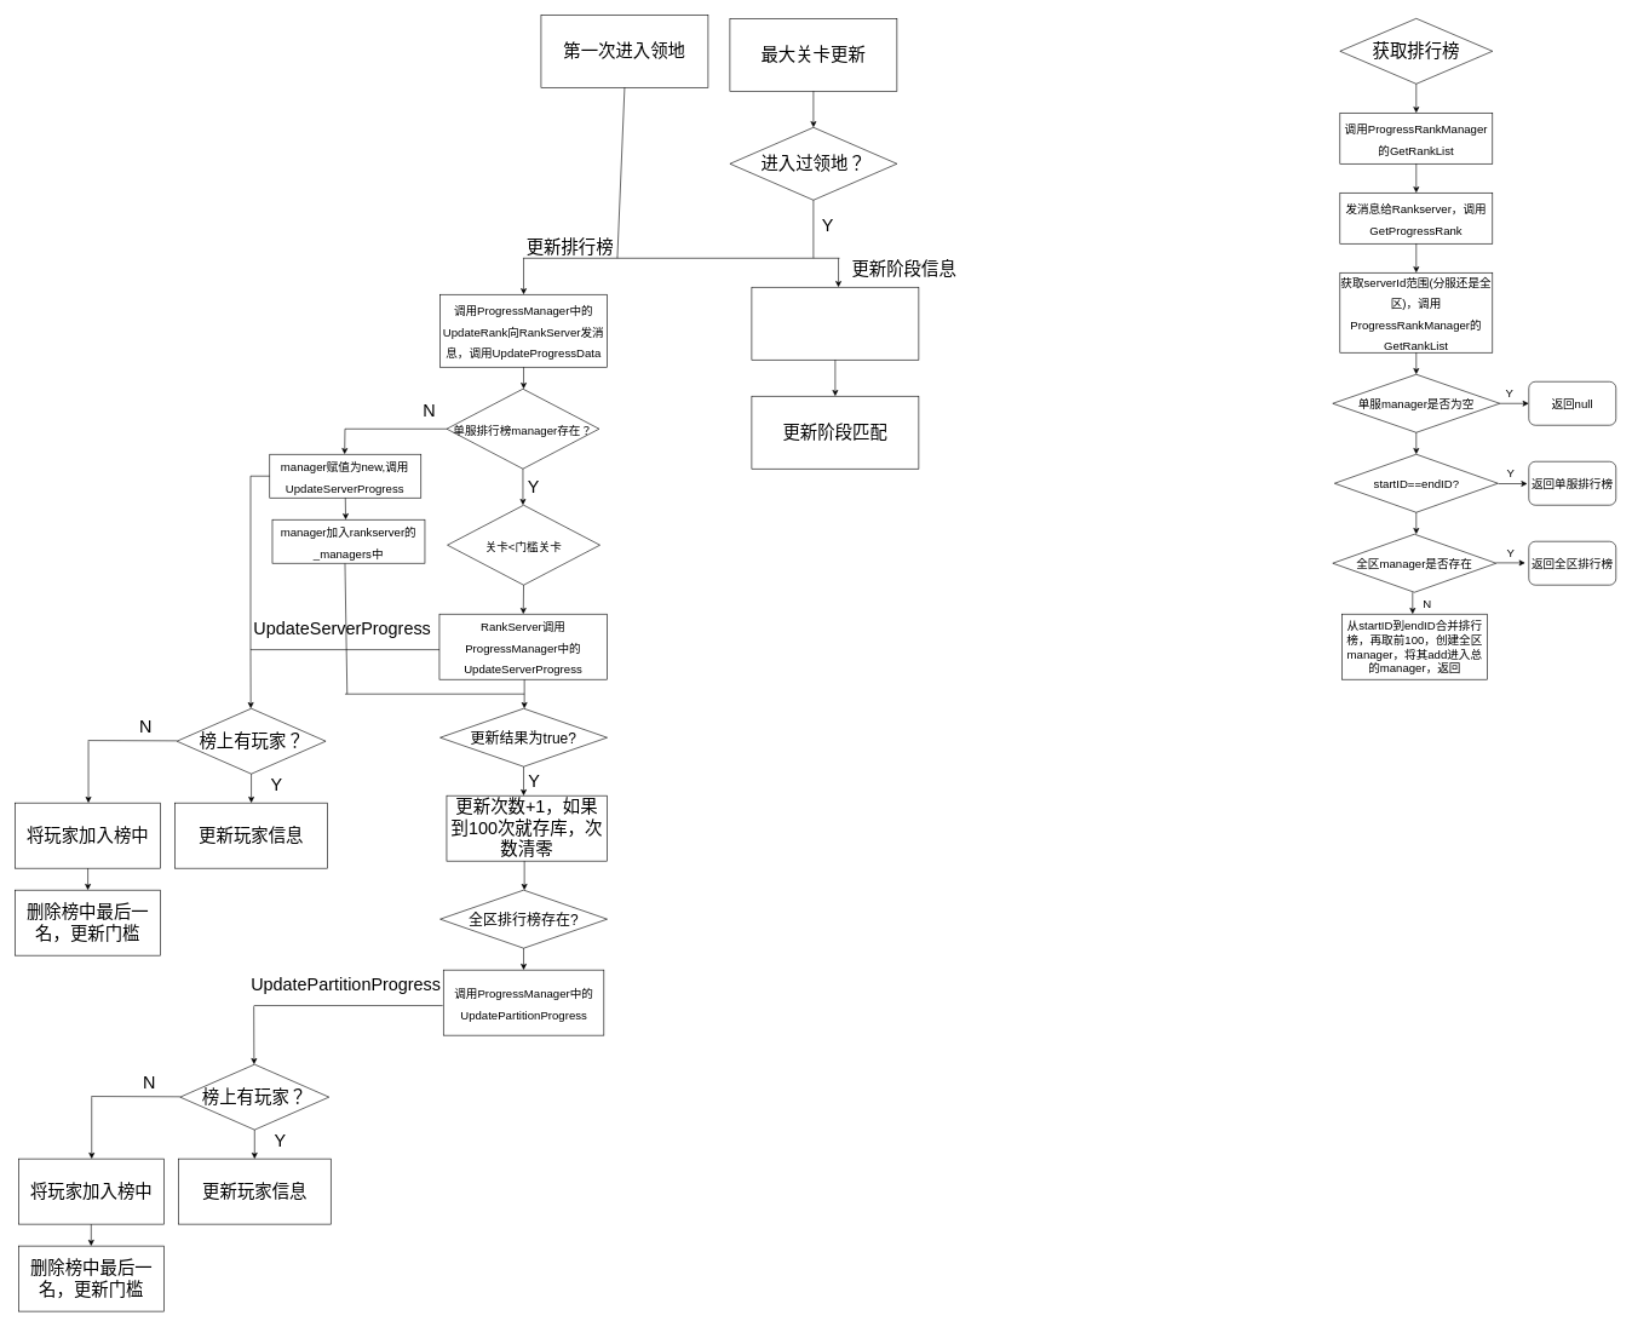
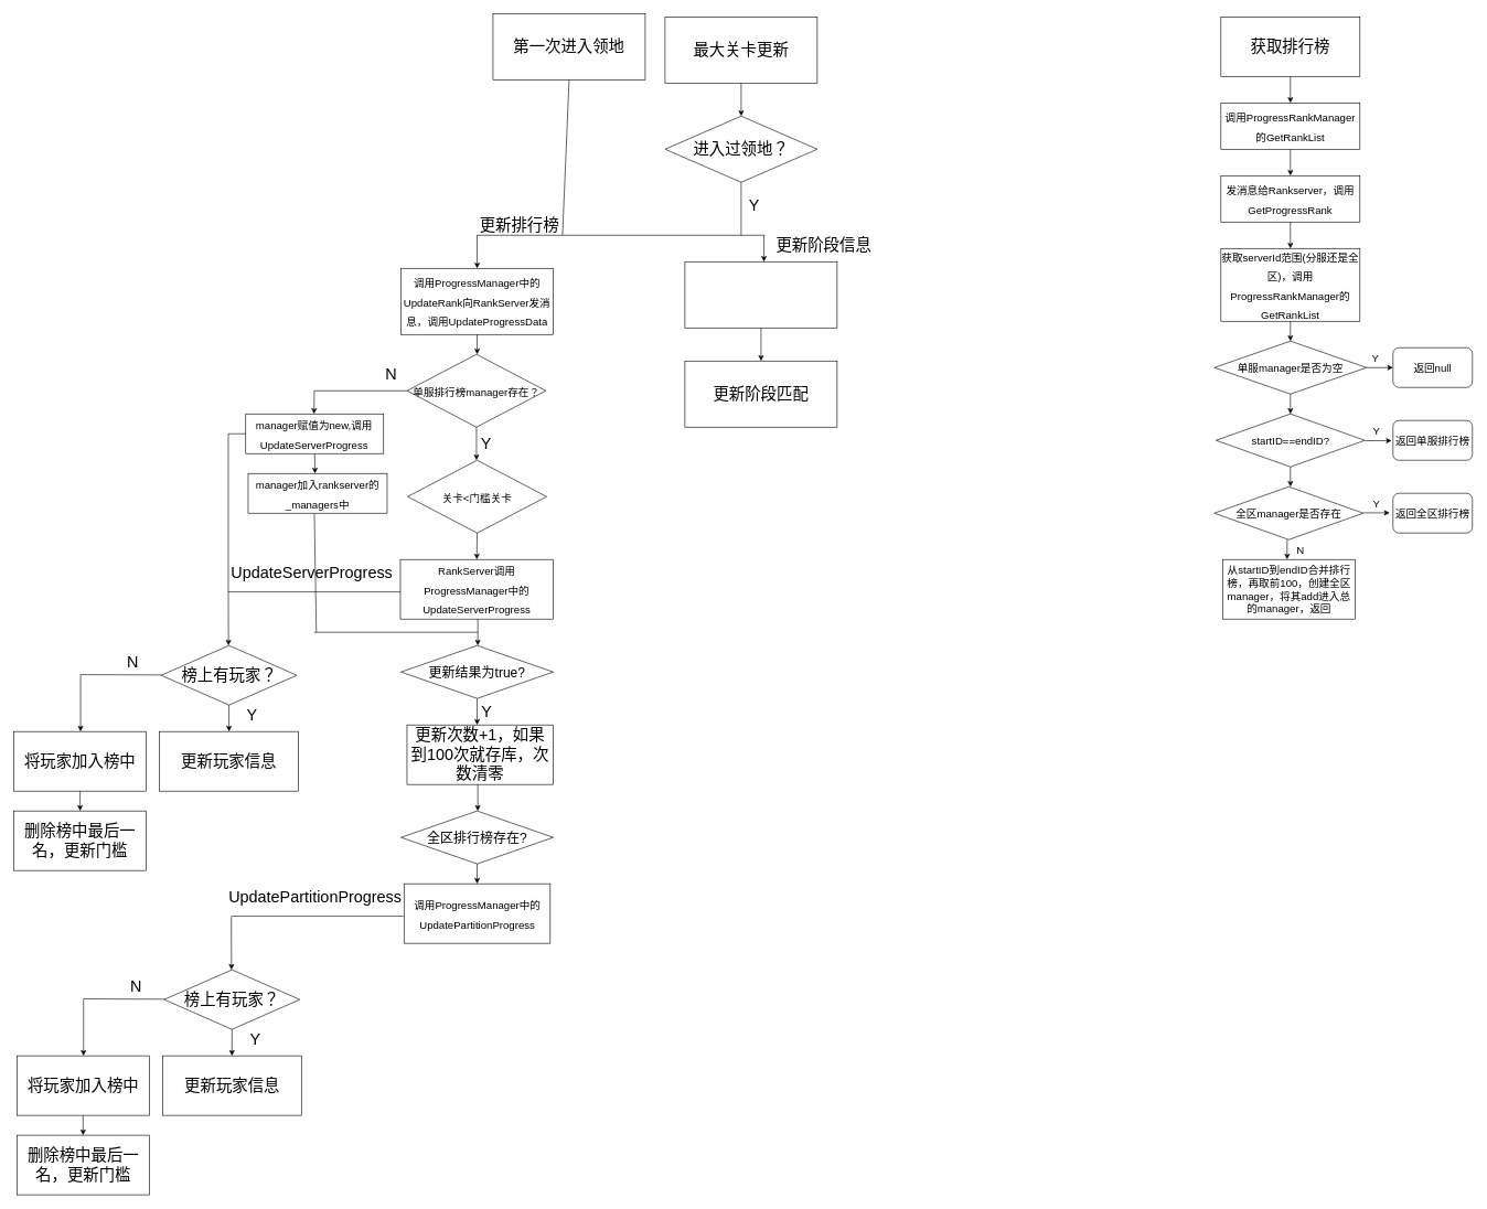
- <mxCell id="70" value="获取排行榜" style="rhombus;whiteSpace=wrap;html=1;strokeColor=default;fontFamily=Helvetica;fontSize=24;fontColor=default;fillColor=default;" vertex="1" parent="1"><mxGeometry x="1844" y="25" width="210" height="90" as="geometry" /></mxCell>
+ <mxCell id="70" value="获取排行榜" style="rounded=0;whiteSpace=wrap;html=1;strokeColor=default;fontFamily=Helvetica;fontSize=24;fontColor=default;fillColor=default;" vertex="1" parent="1"><mxGeometry x="1844" y="25" width="210" height="90" as="geometry" /></mxCell>
